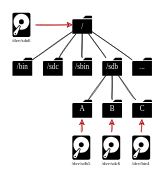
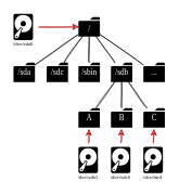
- <mxCell id="8" value="/bin" style="text;html=1;strokeColor=none;fillColor=none;align=center;verticalAlign=middle;whiteSpace=wrap;rounded=0;fontColor=#FFFFFF;fontFamily=Fira Sans;fontSource=%3Clink%20rel%3D%22preconnect%22%20href%3D%22https%3A%2F%2Ffonts.googleapis.com%22%3E%20%3Clink%20rel%3D%22preconnect%22%20href%3D%22https%3A%2F%2Ffonts.gstatic.com%22%20crossorigin%3E%20%3Clink%20href%3D%22https%3A%2F%2Ffonts.googleapis.com%2Fcss2%3Ffamily%3DNunito%3Awght%40500%3B800%26display%3Dswap%22%20rel%3D%22stylesheet%22%3E;" vertex="1" parent="6"><mxGeometry x="9.75" y="12" width="13.5" height="6" as="geometry" /></mxCell>
+ <mxCell id="8" value="/sda" style="text;html=1;strokeColor=none;fillColor=none;align=center;verticalAlign=middle;whiteSpace=wrap;rounded=0;fontColor=#FFFFFF;fontFamily=Fira Sans;fontSource=%3Clink%20rel%3D%22preconnect%22%20href%3D%22https%3A%2F%2Ffonts.googleapis.com%22%3E%20%3Clink%20rel%3D%22preconnect%22%20href%3D%22https%3A%2F%2Ffonts.gstatic.com%22%20crossorigin%3E%20%3Clink%20href%3D%22https%3A%2F%2Ffonts.googleapis.com%2Fcss2%3Ffamily%3DNunito%3Awght%40500%3B800%26display%3Dswap%22%20rel%3D%22stylesheet%22%3E;" vertex="1" parent="6"><mxGeometry x="9.75" y="12" width="13.5" height="6" as="geometry" /></mxCell>
